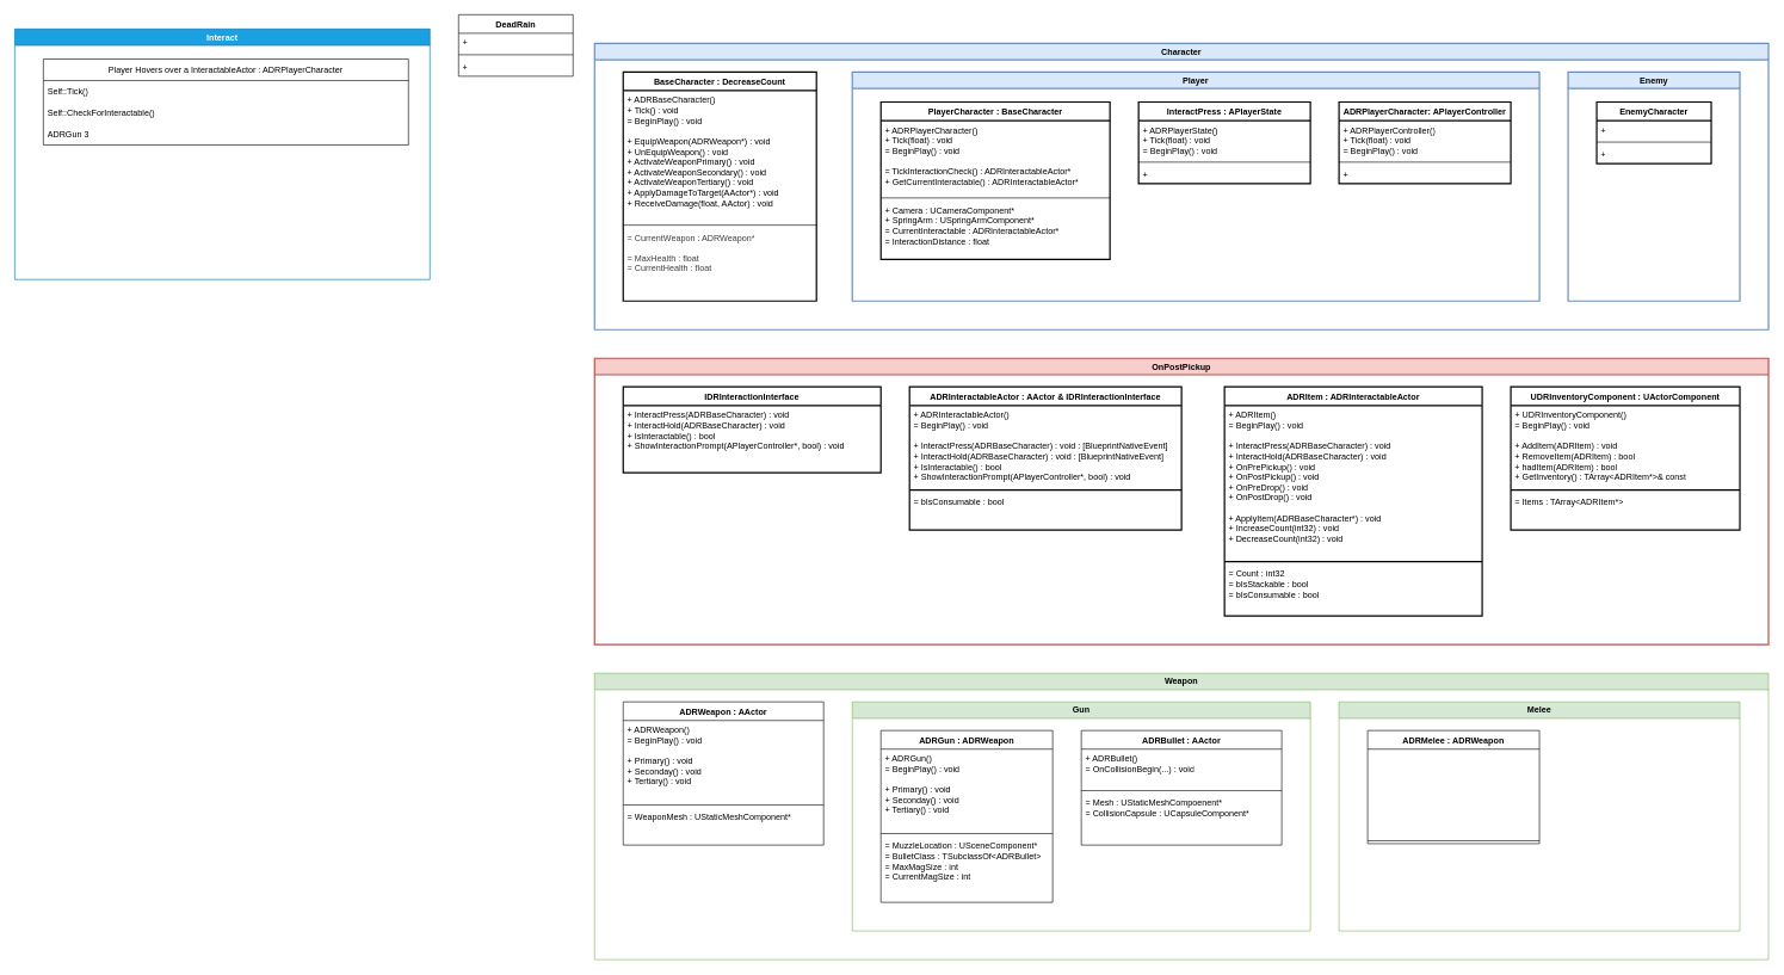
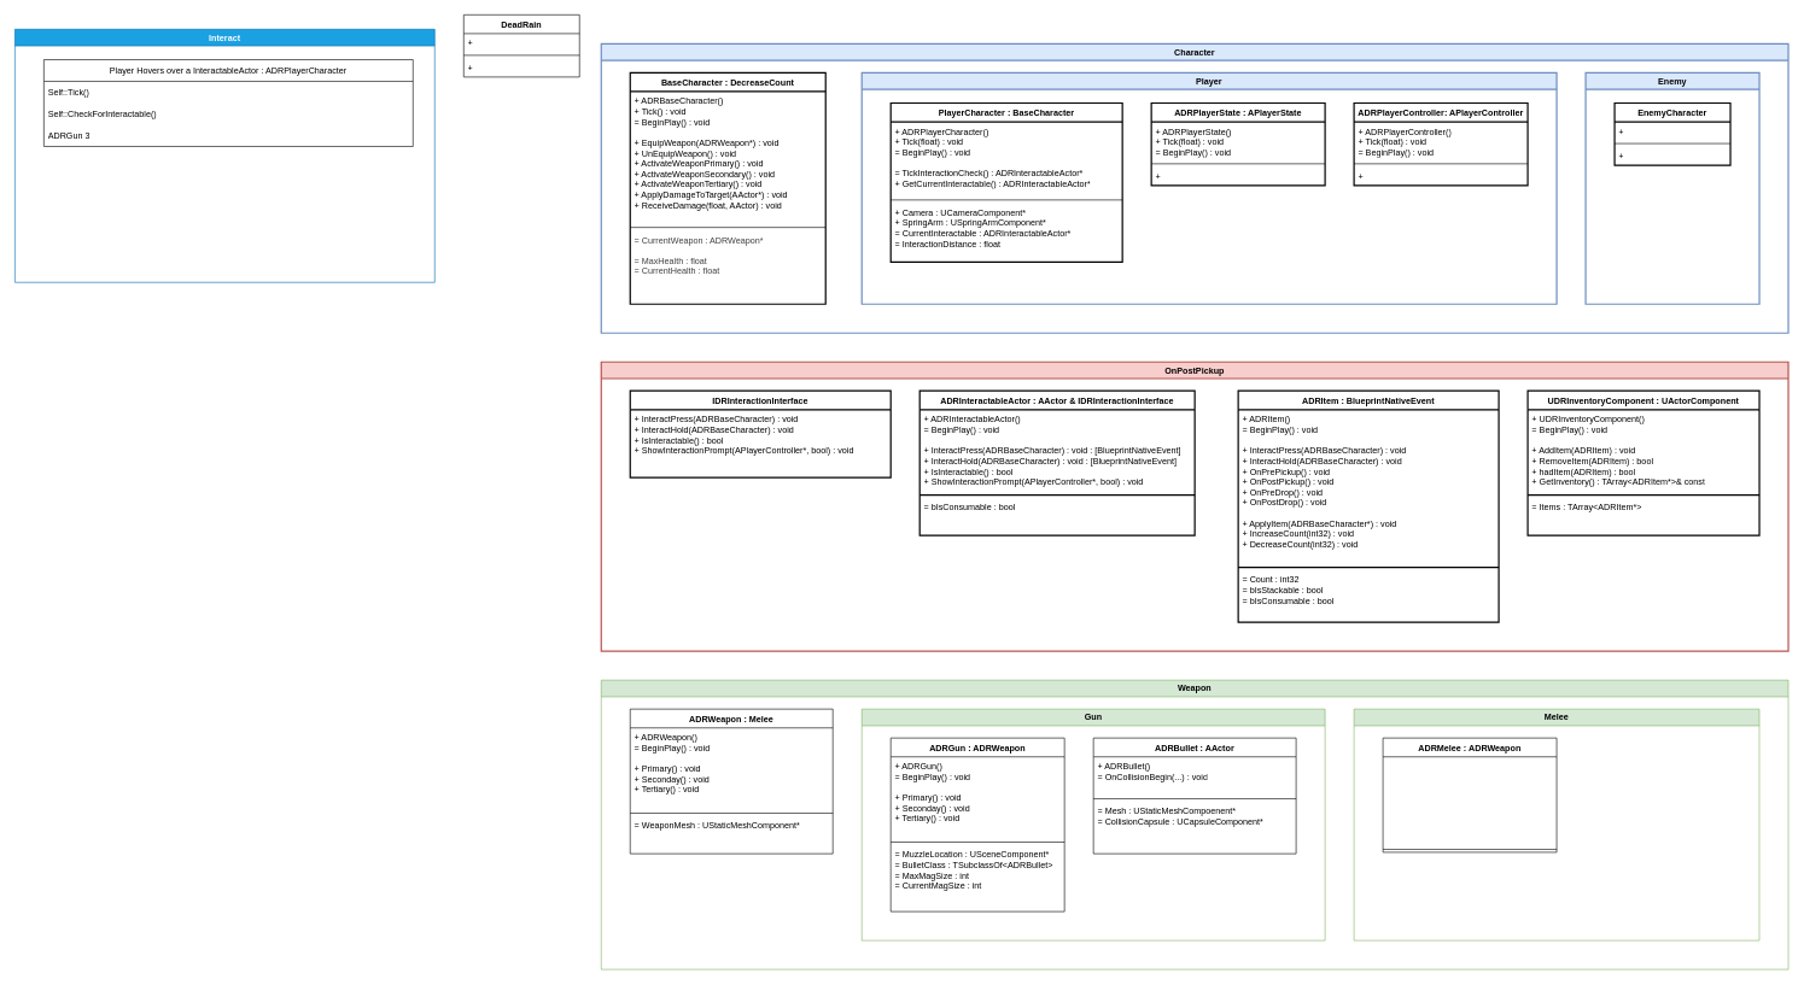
- <mxCell id="21" value="InteractPress : APlayerState" style="swimlane;fontStyle=1;align=center;verticalAlign=top;childLayout=stackLayout;horizontal=1;startSize=26;horizontalStack=0;resizeParent=1;resizeParentMax=0;resizeLast=0;collapsible=1;marginBottom=0;whiteSpace=wrap;html=1;strokeWidth=2;" vertex="1" parent="12"><mxGeometry x="400" y="42" width="240" height="114" as="geometry" /></mxCell>
+ <mxCell id="21" value="ADRPlayerState : APlayerState" style="swimlane;fontStyle=1;align=center;verticalAlign=top;childLayout=stackLayout;horizontal=1;startSize=26;horizontalStack=0;resizeParent=1;resizeParentMax=0;resizeLast=0;collapsible=1;marginBottom=0;whiteSpace=wrap;html=1;strokeWidth=2;" vertex="1" parent="12"><mxGeometry x="400" y="42" width="240" height="114" as="geometry" /></mxCell>
- <mxCell id="17" value="ADRPlayerCharacter: APlayerController" style="swimlane;fontStyle=1;align=center;verticalAlign=top;childLayout=stackLayout;horizontal=1;startSize=26;horizontalStack=0;resizeParent=1;resizeParentMax=0;resizeLast=0;collapsible=1;marginBottom=0;whiteSpace=wrap;html=1;strokeWidth=2;" vertex="1" parent="12"><mxGeometry x="680" y="42" width="240" height="114" as="geometry" /></mxCell>
+ <mxCell id="17" value="ADRPlayerController: APlayerController" style="swimlane;fontStyle=1;align=center;verticalAlign=top;childLayout=stackLayout;horizontal=1;startSize=26;horizontalStack=0;resizeParent=1;resizeParentMax=0;resizeLast=0;collapsible=1;marginBottom=0;whiteSpace=wrap;html=1;strokeWidth=2;" vertex="1" parent="12"><mxGeometry x="680" y="42" width="240" height="114" as="geometry" /></mxCell>
- <mxCell id="30" value="ADRItem : ADRInteractableActor" style="swimlane;fontStyle=1;align=center;verticalAlign=top;childLayout=stackLayout;horizontal=1;startSize=26;horizontalStack=0;resizeParent=1;resizeParentMax=0;resizeLast=0;collapsible=1;marginBottom=0;whiteSpace=wrap;html=1;strokeWidth=2;" vertex="1" parent="29"><mxGeometry x="880" y="40" width="360" height="320" as="geometry" /></mxCell>
+ <mxCell id="30" value="ADRItem : BlueprintNativeEvent" style="swimlane;fontStyle=1;align=center;verticalAlign=top;childLayout=stackLayout;horizontal=1;startSize=26;horizontalStack=0;resizeParent=1;resizeParentMax=0;resizeLast=0;collapsible=1;marginBottom=0;whiteSpace=wrap;html=1;strokeWidth=2;" vertex="1" parent="29"><mxGeometry x="880" y="40" width="360" height="320" as="geometry" /></mxCell>
- <mxCell id="45" value="ADRWeapon : AActor" style="swimlane;fontStyle=1;align=center;verticalAlign=top;childLayout=stackLayout;horizontal=1;startSize=26;horizontalStack=0;resizeParent=1;resizeParentMax=0;resizeLast=0;collapsible=1;marginBottom=0;whiteSpace=wrap;html=1;" vertex="1" parent="44"><mxGeometry x="40" y="40" width="280" height="200" as="geometry" /></mxCell>
+ <mxCell id="45" value="ADRWeapon : Melee" style="swimlane;fontStyle=1;align=center;verticalAlign=top;childLayout=stackLayout;horizontal=1;startSize=26;horizontalStack=0;resizeParent=1;resizeParentMax=0;resizeLast=0;collapsible=1;marginBottom=0;whiteSpace=wrap;html=1;" vertex="1" parent="44"><mxGeometry x="40" y="40" width="280" height="200" as="geometry" /></mxCell>
